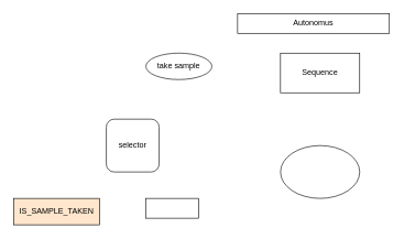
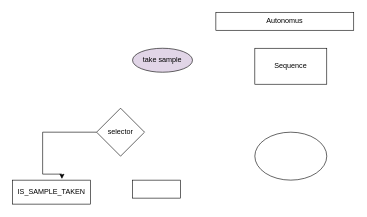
- <mxCell id="4" value="take sample" style="ellipse;whiteSpace=wrap;html=1;" vertex="1" parent="1"><mxGeometry x="220" y="80" width="100" height="40" as="geometry" /></mxCell>
+ <mxCell id="4" value="take sample" style="ellipse;whiteSpace=wrap;html=1;fillColor=#e1d5e7;" vertex="1" parent="1"><mxGeometry x="220" y="80" width="100" height="40" as="geometry" /></mxCell>
- <mxCell id="6" value="selector" style="whiteSpace=wrap;html=1;rounded=1;" vertex="1" parent="1"><mxGeometry x="160" y="180" width="80" height="80" as="geometry" /></mxCell>
+ <mxCell id="6" value="selector" style="rhombus;whiteSpace=wrap;html=1;" vertex="1" parent="1"><mxGeometry x="160" y="180" width="80" height="80" as="geometry" /></mxCell>
+ <mxCell id="5" style="edgeStyle=orthogonalEdgeStyle;rounded=0;orthogonalLoop=1;jettySize=auto;html=1;entryX=0.632;entryY=-0.05;entryDx=0;entryDy=0;entryPerimeter=0;" edge="1" parent="1" source="6" target="8"><mxGeometry relative="1" as="geometry"><mxPoint x="130" y="290" as="targetPoint" /><Array as="points"><mxPoint y="220" x="70" /><mxPoint y="290" x="70" /><mxPoint x="102" y="290" /></Array></mxGeometry></mxCell>
- <mxCell id="8" value="IS_SAMPLE_TAKEN" style="rounded=0;whiteSpace=wrap;html=1;fillColor=#ffe6cc;" vertex="1" parent="1"><mxGeometry x="20" y="300" width="130" height="40" as="geometry" /></mxCell>
+ <mxCell id="8" value="IS_SAMPLE_TAKEN" style="rounded=0;whiteSpace=wrap;html=1;" vertex="1" parent="1"><mxGeometry x="20" y="300" width="130" height="40" as="geometry" /></mxCell>
